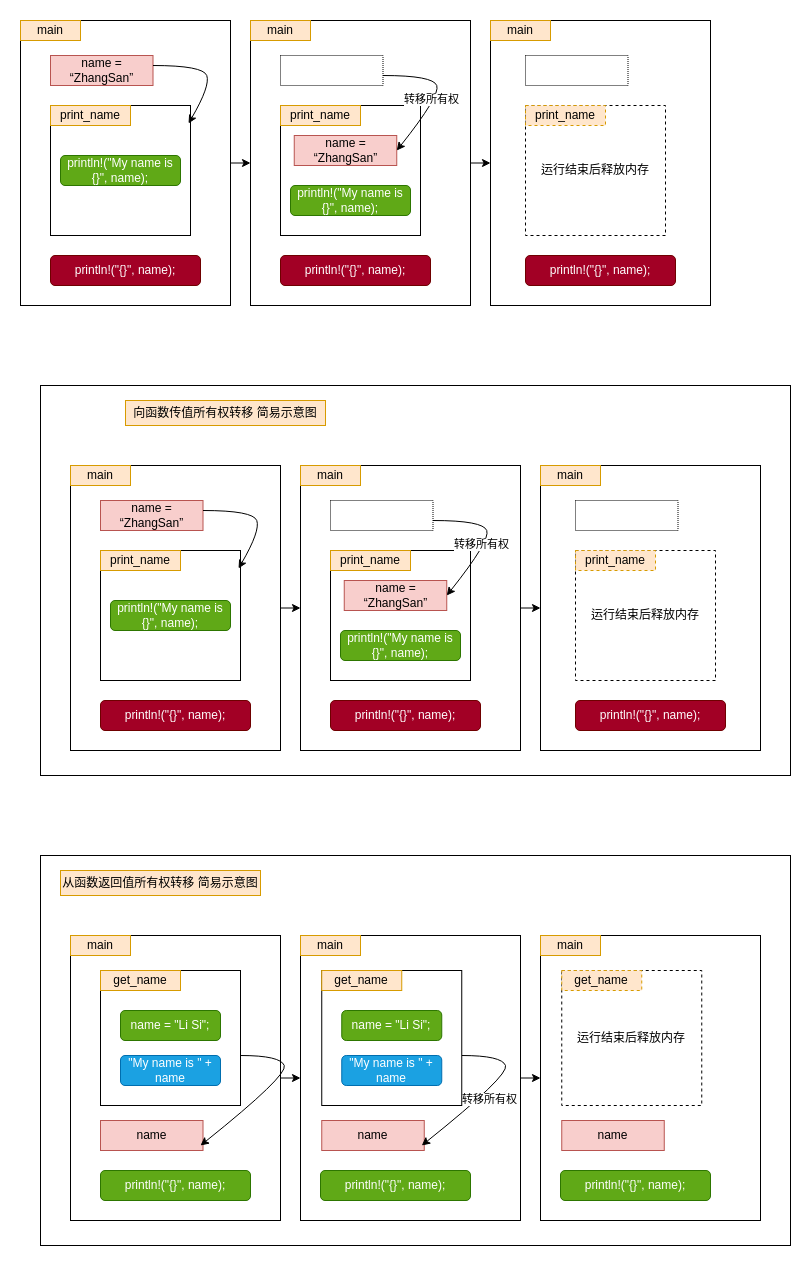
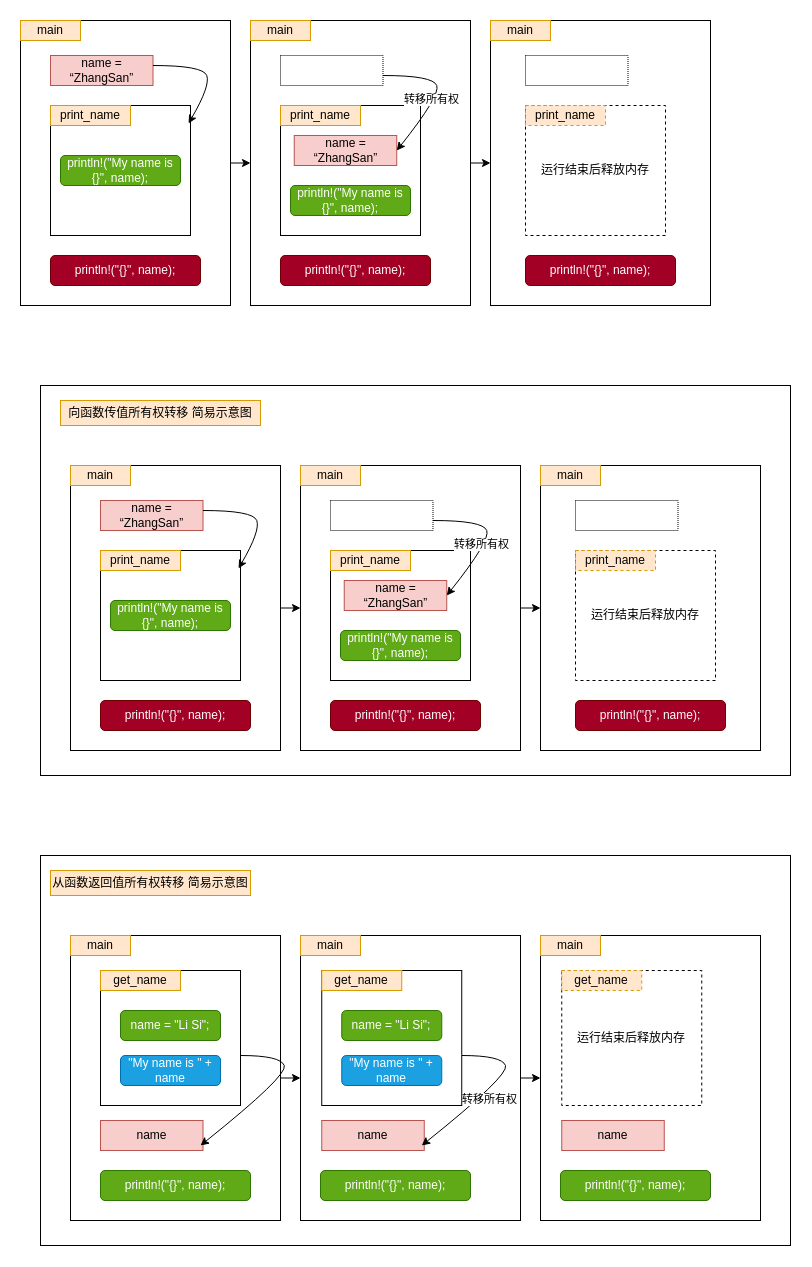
- <mxCell id="29" value="向函数传值所有权转移 简易示意图" style="rounded=0;whiteSpace=wrap;html=1;fillColor=#ffe6cc;strokeColor=#d79b00;" vertex="1" parent="1"><mxGeometry x="125" y="400" width="200" height="25" as="geometry" /></mxCell>
+ <mxCell id="29" value="向函数传值所有权转移 简易示意图" style="rounded=0;whiteSpace=wrap;html=1;fillColor=#ffe6cc;strokeColor=#d79b00;" vertex="1" parent="1"><mxGeometry x="60" y="400" width="200" height="25" as="geometry" /></mxCell>
- <mxCell id="57" value="从函数返回值所有权转移 简易示意图" style="rounded=0;whiteSpace=wrap;html=1;fillColor=#ffe6cc;strokeColor=#d79b00;" vertex="1" parent="1"><mxGeometry x="60" y="870" width="200" height="25" as="geometry" /></mxCell>
+ <mxCell id="57" value="从函数返回值所有权转移 简易示意图" style="rounded=0;whiteSpace=wrap;html=1;fillColor=#ffe6cc;strokeColor=#d79b00;" vertex="1" parent="1"><mxGeometry x="50" y="870" width="200" height="25" as="geometry" /></mxCell>
